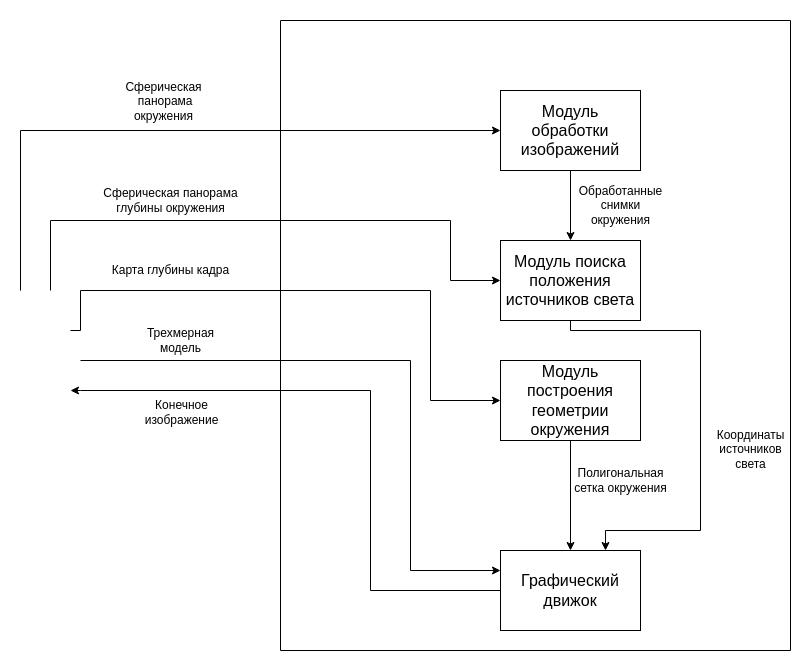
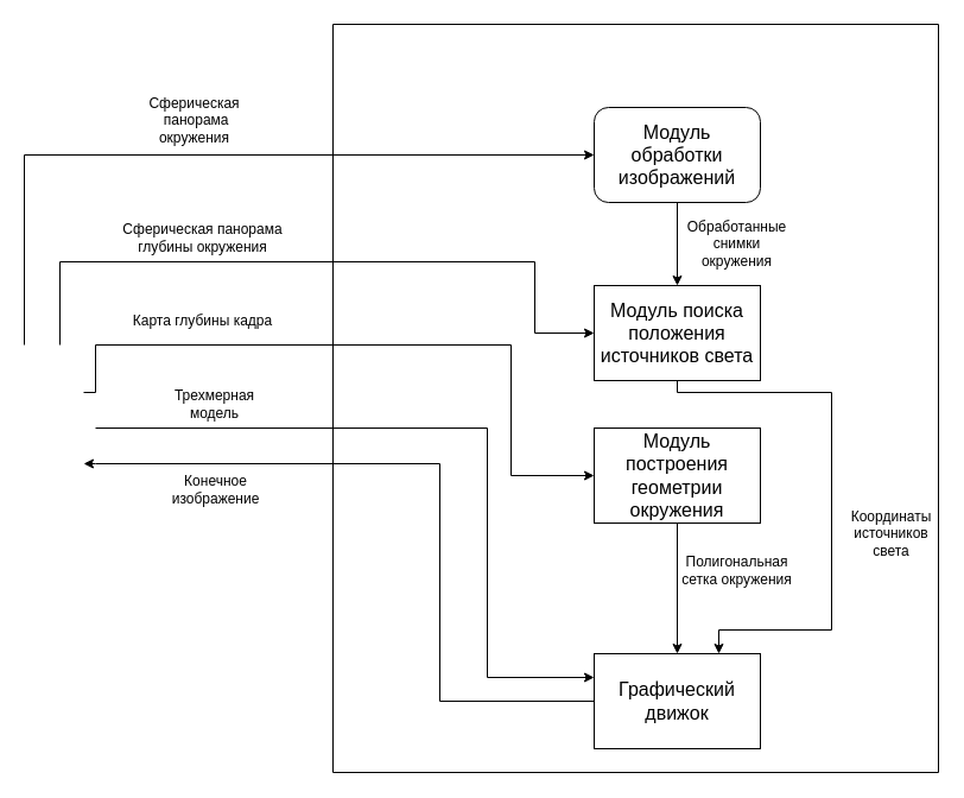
- <mxCell id="8" value="Модуль&lt;br&gt;обработки изображений" style="rounded=0;whiteSpace=wrap;html=1;fontSize=16;" parent="1" vertex="1"><mxGeometry x="500" y="90" width="140" height="80" as="geometry" /></mxCell>
+ <mxCell id="8" value="Модуль&lt;br&gt;обработки изображений" style="whiteSpace=wrap;html=1;fontSize=16;rounded=1;" parent="1" vertex="1"><mxGeometry x="500" y="90" width="140" height="80" as="geometry" /></mxCell>
